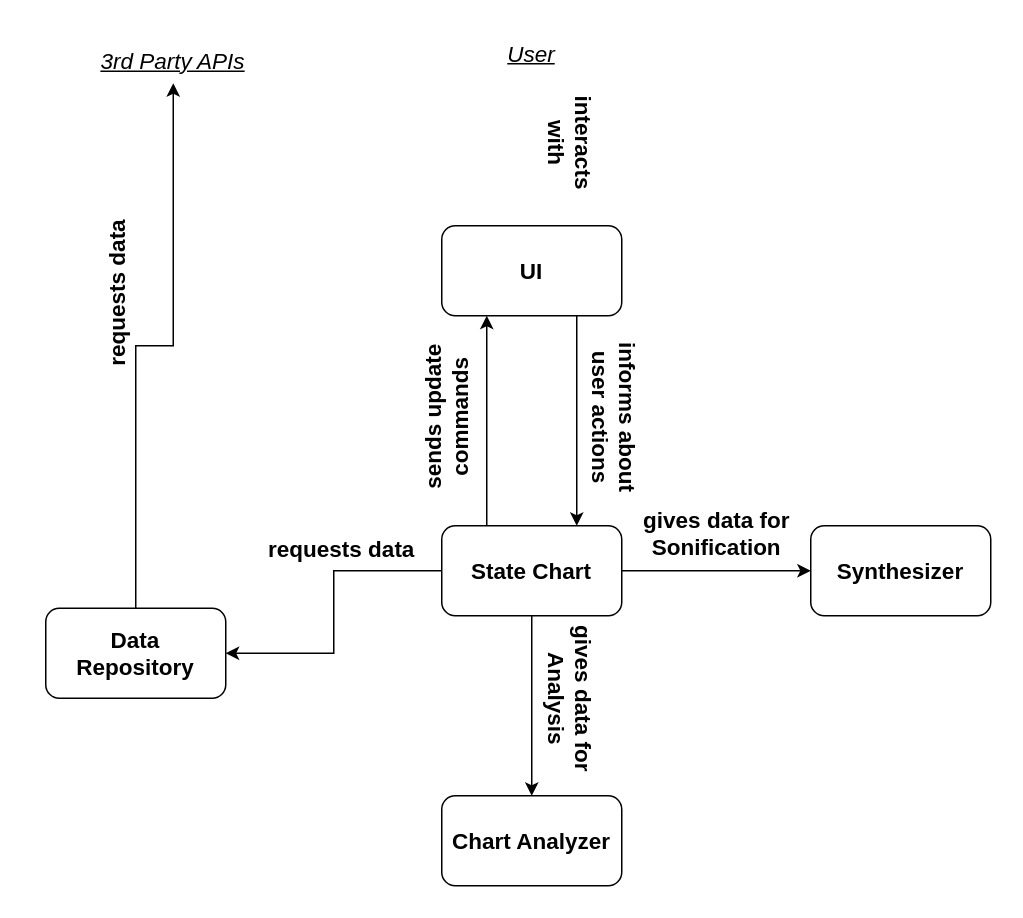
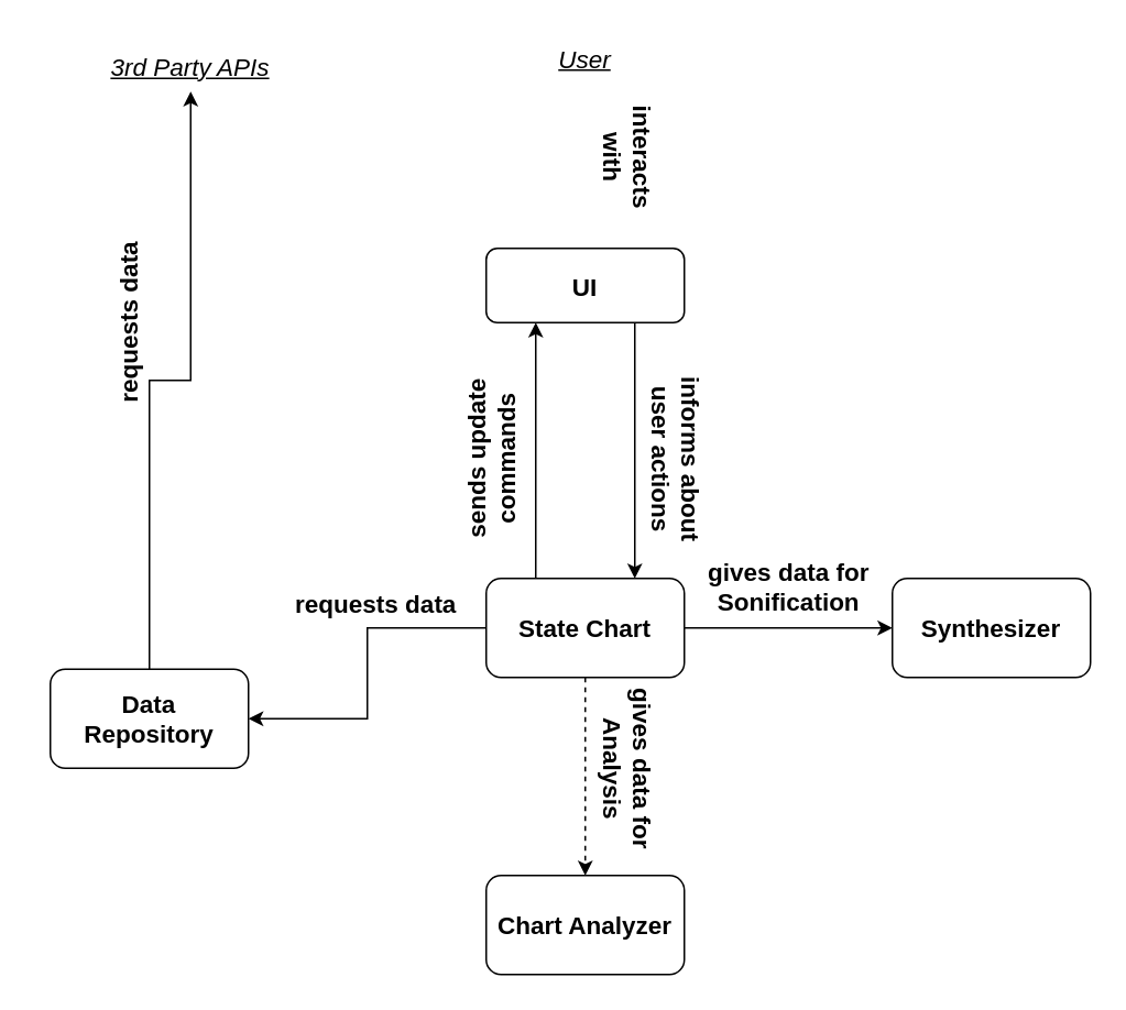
- <mxCell id="3" value="&lt;b&gt;UI&lt;br&gt;&lt;/b&gt;" style="rounded=1;whiteSpace=wrap;html=1;fontSize=15;" vertex="1" parent="1"><mxGeometry x="294" y="150" width="120" height="60" as="geometry" /></mxCell>
+ <mxCell id="3" value="&lt;b&gt;UI&lt;br&gt;&lt;/b&gt;" style="rounded=1;whiteSpace=wrap;html=1;fontSize=15;" vertex="1" parent="1"><mxGeometry x="294" y="150" width="120" height="45" as="geometry" /></mxCell>
- <mxCell id="7" style="edgeStyle=orthogonalEdgeStyle;rounded=0;orthogonalLoop=1;jettySize=auto;html=1;entryX=0.5;entryY=0;entryDx=0;entryDy=0;" edge="1" parent="1" source="9" target="18"><mxGeometry relative="1" as="geometry" /></mxCell>
+ <mxCell id="7" style="edgeStyle=orthogonalEdgeStyle;rounded=0;orthogonalLoop=1;jettySize=auto;html=1;entryX=0.5;entryY=0;entryDx=0;entryDy=0;dashed=1;" edge="1" parent="1" source="9" target="18"><mxGeometry relative="1" as="geometry" /></mxCell>
